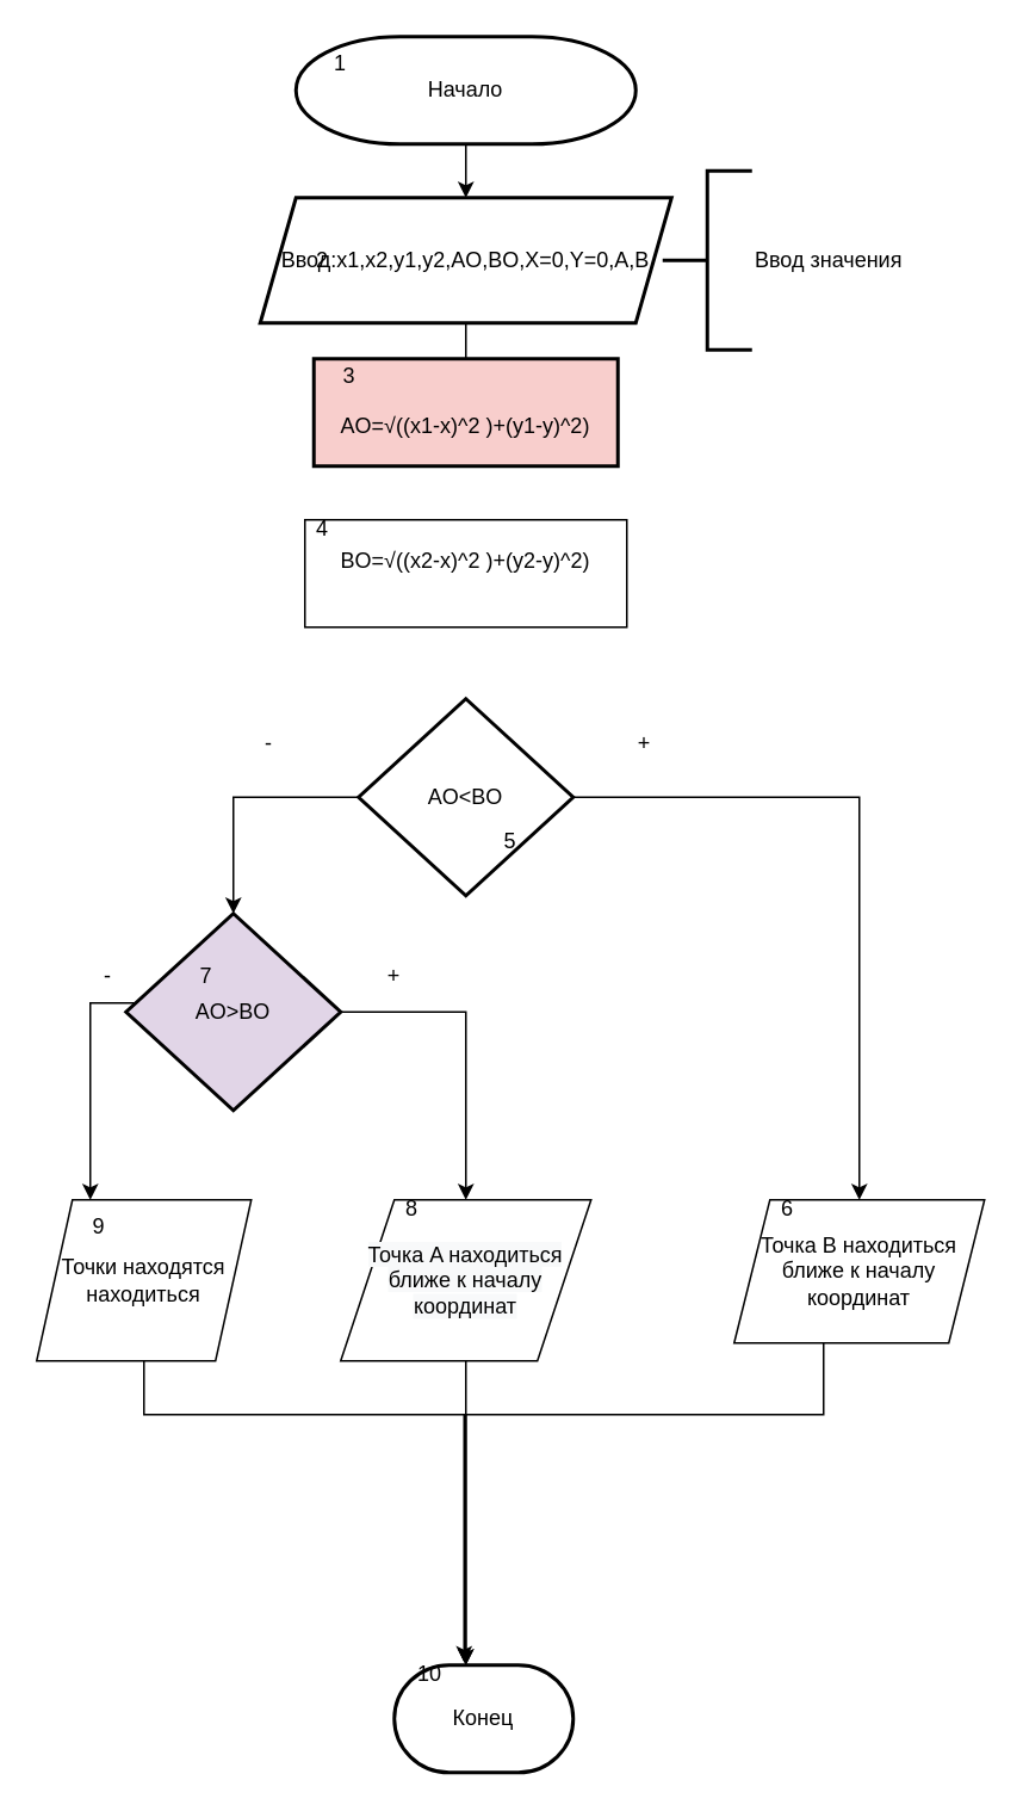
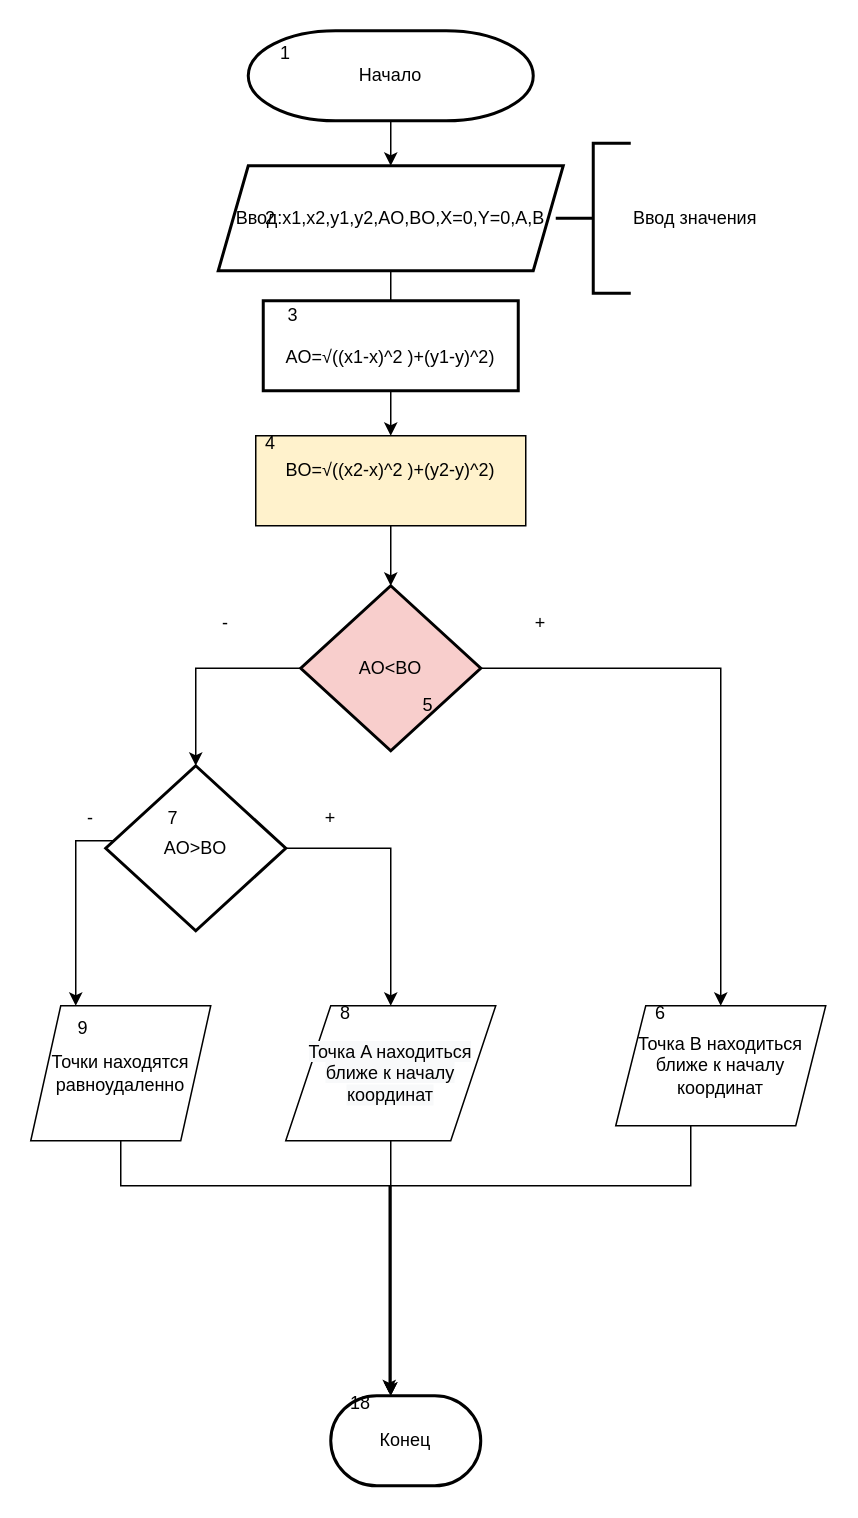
- <mxCell id="7" value="&lt;br&gt;&lt;br&gt;&lt;br&gt;&lt;p class=&quot;MsoNormal&quot;&gt;&lt;span&gt;AO=√((x1-x)^2 )+(y1-y)^2)&lt;/span&gt;&lt;/p&gt;&lt;br&gt;&lt;br&gt;" style="whiteSpace=wrap;html=1;strokeWidth=2;fillColor=#f8cecc;" parent="1" vertex="1"><mxGeometry x="175" y="200" width="170" height="60" as="geometry" /></mxCell>
+ <mxCell id="7" value="&lt;br&gt;&lt;br&gt;&lt;br&gt;&lt;p class=&quot;MsoNormal&quot;&gt;&lt;span&gt;AO=√((x1-x)^2 )+(y1-y)^2)&lt;/span&gt;&lt;/p&gt;&lt;br&gt;&lt;br&gt;" style="whiteSpace=wrap;html=1;strokeWidth=2;" parent="1" vertex="1"><mxGeometry x="175" y="200" width="170" height="60" as="geometry" /></mxCell>
+ <mxCell id="6" value="" style="edgeStyle=orthogonalEdgeStyle;rounded=0;orthogonalLoop=1;jettySize=auto;html=1;" parent="1" source="7" target="32" edge="1"><mxGeometry relative="1" as="geometry" /></mxCell>
- <mxCell id="32" value="BO&lt;span style=&quot;background-color: initial;&quot;&gt;=√((x2-x)^2 )+(y2-y)^2)&lt;br&gt;&lt;br&gt;&lt;/span&gt;" style="rounded=0;whiteSpace=wrap;html=1;" parent="1" vertex="1"><mxGeometry x="170" y="290" width="180" height="60" as="geometry" /></mxCell>
+ <mxCell id="32" value="BO&lt;span style=&quot;background-color: initial;&quot;&gt;=√((x2-x)^2 )+(y2-y)^2)&lt;br&gt;&lt;br&gt;&lt;/span&gt;" style="rounded=0;whiteSpace=wrap;html=1;fillColor=#fff2cc;" parent="1" vertex="1"><mxGeometry x="170" y="290" width="180" height="60" as="geometry" /></mxCell>
+ <mxCell id="31" value="" style="edgeStyle=orthogonalEdgeStyle;rounded=0;orthogonalLoop=1;jettySize=auto;html=1;" parent="1" source="32" target="10" edge="1"><mxGeometry relative="1" as="geometry" /></mxCell>
- <mxCell id="10" value="AO&amp;lt;BO" style="rhombus;whiteSpace=wrap;html=1;strokeWidth=2;" parent="1" vertex="1"><mxGeometry x="200" y="390" width="120" height="110" as="geometry" /></mxCell>
+ <mxCell id="10" value="AO&amp;lt;BO" style="rhombus;whiteSpace=wrap;html=1;strokeWidth=2;fillColor=#f8cecc;" parent="1" vertex="1"><mxGeometry x="200" y="390" width="120" height="110" as="geometry" /></mxCell>
- <mxCell id="12" value="AO&amp;gt;BO" style="rhombus;whiteSpace=wrap;html=1;strokeWidth=2;fillColor=#e1d5e7;" parent="1" vertex="1"><mxGeometry x="70" y="510" width="120" height="110" as="geometry" /></mxCell>
+ <mxCell id="12" value="AO&amp;gt;BO" style="rhombus;whiteSpace=wrap;html=1;strokeWidth=2;" parent="1" vertex="1"><mxGeometry x="70" y="510" width="120" height="110" as="geometry" /></mxCell>
- <mxCell id="29" value="Точки находятся находиться" style="shape=parallelogram;perimeter=parallelogramPerimeter;whiteSpace=wrap;html=1;fixedSize=1;" parent="1" vertex="1"><mxGeometry y="670" width="120" height="90" as="geometry" x="20" /></mxCell>
+ <mxCell id="29" value="Точки находятся равноудаленно" style="shape=parallelogram;perimeter=parallelogramPerimeter;whiteSpace=wrap;html=1;fixedSize=1;" parent="1" vertex="1"><mxGeometry y="670" width="120" height="90" as="geometry" x="20" /></mxCell>
- <mxCell id="33" value="10" style="text;html=1;strokeColor=none;fillColor=none;align=center;verticalAlign=middle;whiteSpace=wrap;rounded=0;" parent="1" vertex="1"><mxGeometry x="210" y="920" width="60" height="30" as="geometry" /></mxCell>
+ <mxCell id="33" value="18" style="text;html=1;strokeColor=none;fillColor=none;align=center;verticalAlign=middle;whiteSpace=wrap;rounded=0;" parent="1" vertex="1"><mxGeometry x="210" y="920" width="60" height="30" as="geometry" /></mxCell>
